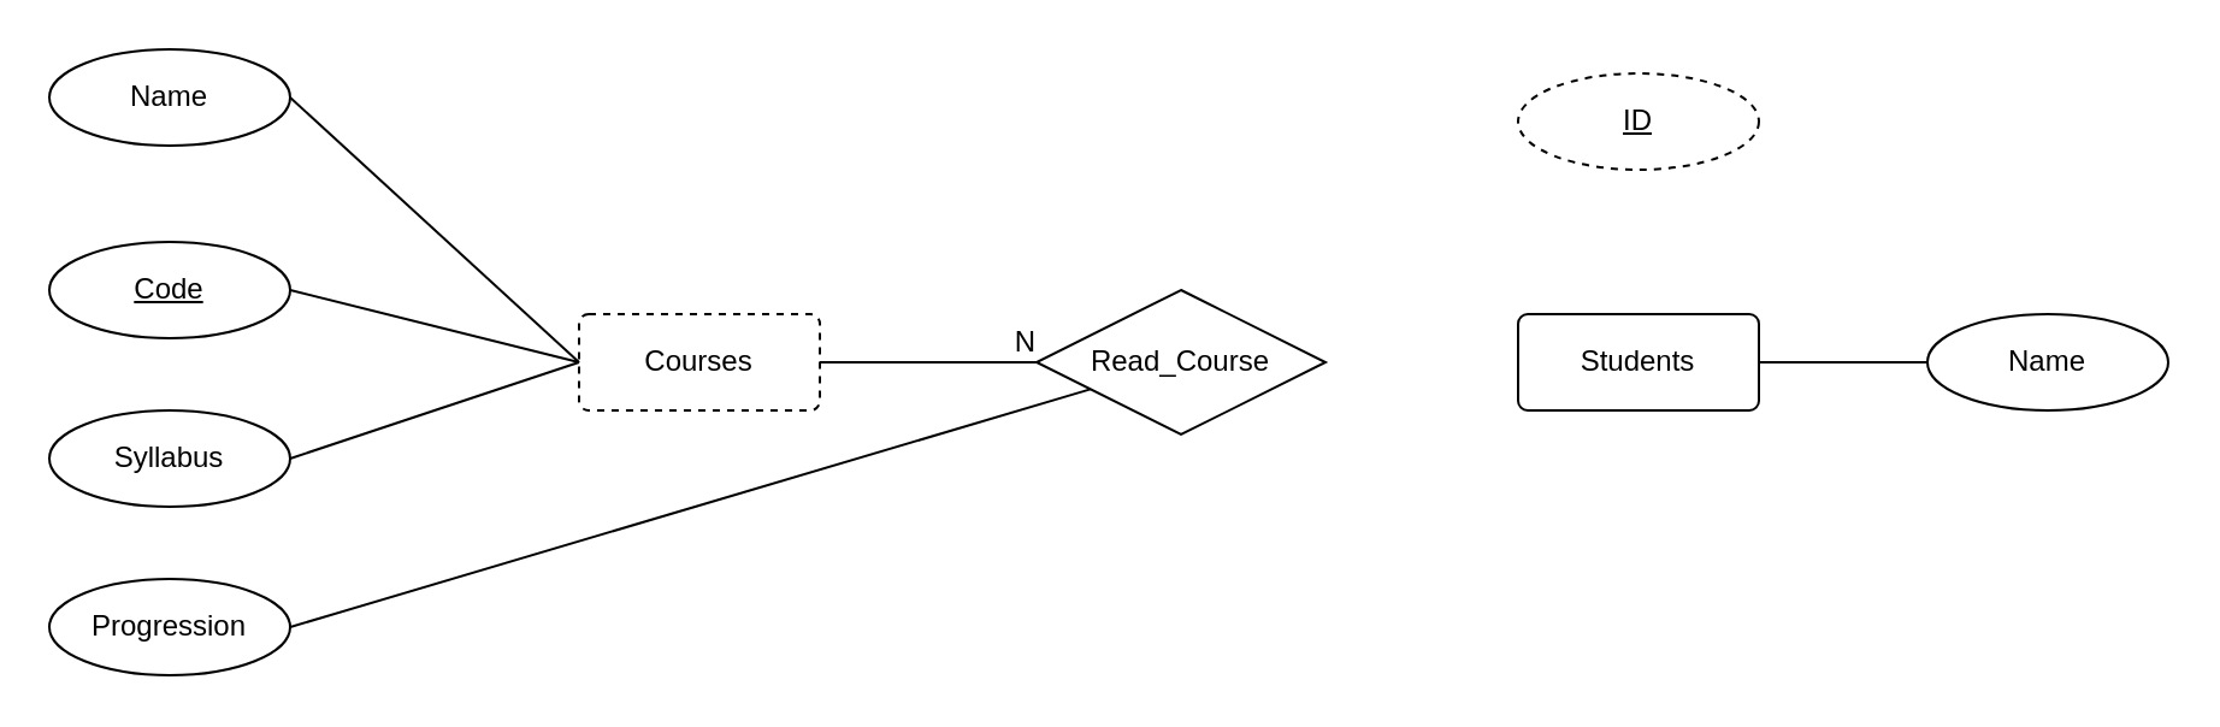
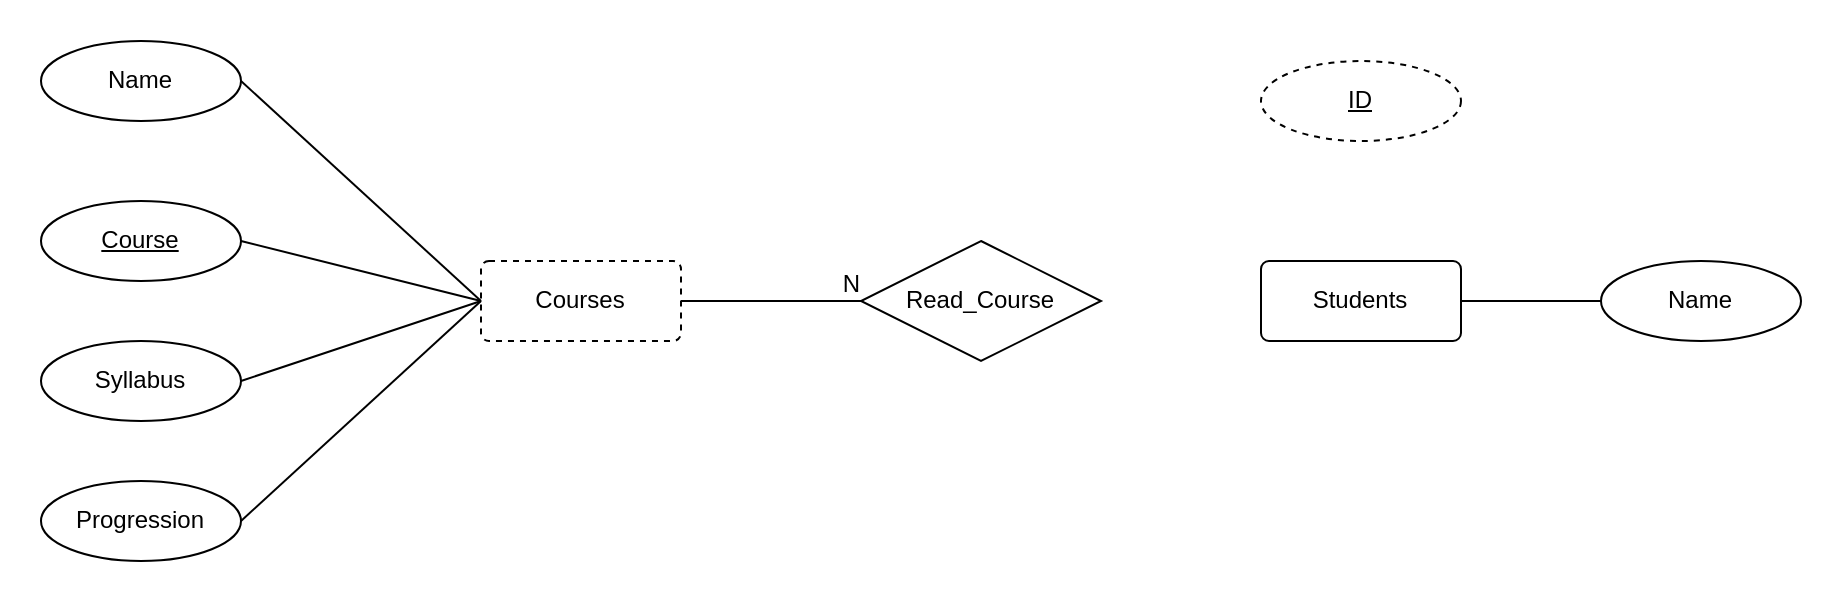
- <mxCell id="6" value="Code" style="ellipse;whiteSpace=wrap;html=1;align=center;fontStyle=4;" vertex="1" parent="1"><mxGeometry x="20" y="100" width="100" height="40" as="geometry" /></mxCell>
+ <mxCell id="6" value="Course" style="ellipse;whiteSpace=wrap;html=1;align=center;fontStyle=4;" vertex="1" parent="1"><mxGeometry x="20" y="100" width="100" height="40" as="geometry" /></mxCell>
- <mxCell id="12" value="" style="endArrow=none;html=1;rounded=0;exitX=1;exitY=0.5;exitDx=0;exitDy=0;" edge="1" parent="1" source="8" target="3"><mxGeometry relative="1" as="geometry"><mxPoint x="160" y="80" as="sourcePoint" /><mxPoint x="280" y="190" as="targetPoint" /></mxGeometry></mxCell>
+ <mxCell id="12" value="" style="endArrow=none;html=1;rounded=0;exitX=1;exitY=0.5;exitDx=0;exitDy=0;entryX=0;entryY=0.5;entryDx=0;entryDy=0;" edge="1" parent="1" source="8" target="2"><mxGeometry relative="1" as="geometry"><mxPoint x="160" y="80" as="sourcePoint" /><mxPoint x="280" y="190" as="targetPoint" /></mxGeometry></mxCell>
